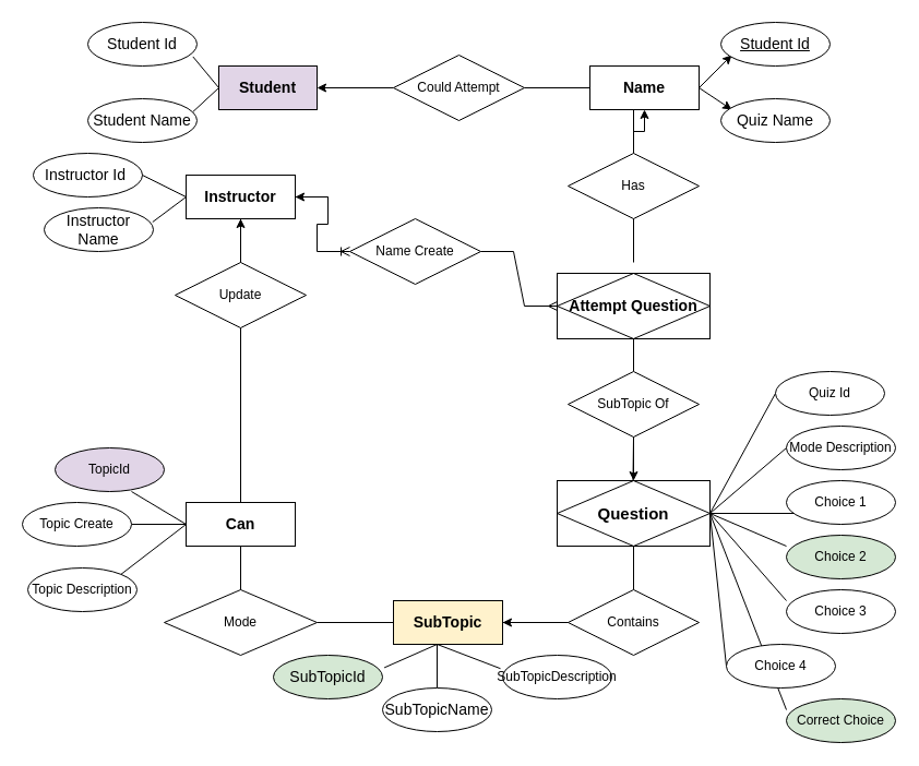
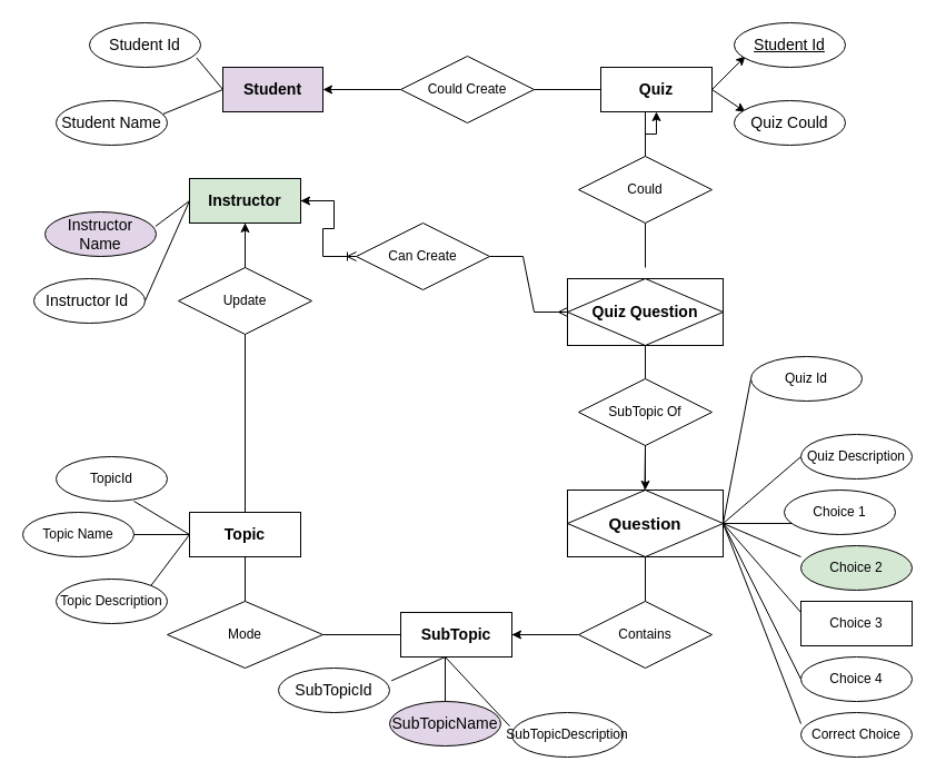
- <mxCell id="2" value="Could Attempt" style="shape=rhombus;perimeter=rhombusPerimeter;whiteSpace=wrap;html=1;align=center;" parent="1" vertex="1"><mxGeometry x="360" y="50" width="120" height="60" as="geometry" /></mxCell>
+ <mxCell id="2" value="Could Create" style="shape=rhombus;perimeter=rhombusPerimeter;whiteSpace=wrap;html=1;align=center;" parent="1" vertex="1"><mxGeometry x="360" y="50" width="120" height="60" as="geometry" /></mxCell>
- <mxCell id="5" value="&lt;b&gt;&lt;font style=&quot;font-size: 14px;&quot;&gt;Name&lt;/font&gt;&lt;/b&gt;" style="whiteSpace=wrap;html=1;align=center;" parent="1" vertex="1"><mxGeometry x="540" y="60" width="100" height="40" as="geometry" /></mxCell>
+ <mxCell id="5" value="&lt;b&gt;&lt;font style=&quot;font-size: 14px;&quot;&gt;Quiz&lt;/font&gt;&lt;/b&gt;" style="whiteSpace=wrap;html=1;align=center;" parent="1" vertex="1"><mxGeometry x="540" y="60" width="100" height="40" as="geometry" /></mxCell>
- <mxCell id="11" value="&lt;font style=&quot;font-size: 14px;&quot;&gt;Student Name&lt;/font&gt;" style="ellipse;whiteSpace=wrap;html=1;align=center;" parent="1" vertex="1"><mxGeometry x="80" y="90" width="100" height="40" as="geometry" /></mxCell>
+ <mxCell id="11" value="&lt;font style=&quot;font-size: 14px;&quot;&gt;Student Name&lt;/font&gt;" style="ellipse;whiteSpace=wrap;html=1;align=center;" parent="1" vertex="1"><mxGeometry x="50" y="90" width="100" height="40" as="geometry" /></mxCell>
- <mxCell id="9" value="&lt;font style=&quot;font-size: 14px;&quot;&gt;Quiz Name&lt;/font&gt;" style="ellipse;whiteSpace=wrap;html=1;align=center;" parent="1" vertex="1"><mxGeometry x="660" y="90" width="100" height="40" as="geometry" /></mxCell>
+ <mxCell id="9" value="&lt;font style=&quot;font-size: 14px;&quot;&gt;Quiz Could&lt;/font&gt;" style="ellipse;whiteSpace=wrap;html=1;align=center;" parent="1" vertex="1"><mxGeometry x="660" y="90" width="100" height="40" as="geometry" /></mxCell>
- <mxCell id="25" value="&lt;font style=&quot;font-size: 14px;&quot;&gt;Instructor Id&amp;nbsp;&lt;/font&gt;" style="ellipse;whiteSpace=wrap;html=1;align=center;" parent="1" vertex="1"><mxGeometry x="30" y="140" width="100" height="40" as="geometry" /></mxCell>
+ <mxCell id="25" value="&lt;font style=&quot;font-size: 14px;&quot;&gt;Instructor Id&amp;nbsp;&lt;/font&gt;" style="ellipse;whiteSpace=wrap;html=1;align=center;" parent="1" vertex="1"><mxGeometry x="30" y="250" width="100" height="40" as="geometry" /></mxCell>
- <mxCell id="14" value="Has" style="shape=rhombus;perimeter=rhombusPerimeter;whiteSpace=wrap;html=1;align=center;" parent="1" vertex="1"><mxGeometry x="520" y="140" width="120" height="60" as="geometry" /></mxCell>
+ <mxCell id="14" value="Could" style="shape=rhombus;perimeter=rhombusPerimeter;whiteSpace=wrap;html=1;align=center;" parent="1" vertex="1"><mxGeometry x="520" y="140" width="120" height="60" as="geometry" /></mxCell>
- <mxCell id="24" value="&lt;b&gt;&lt;font style=&quot;font-size: 14px;&quot;&gt;Instructor&lt;/font&gt;&lt;/b&gt;" style="whiteSpace=wrap;html=1;align=center;" parent="1" vertex="1"><mxGeometry x="170" y="160" width="100" height="40" as="geometry" /></mxCell>
+ <mxCell id="24" value="&lt;b&gt;&lt;font style=&quot;font-size: 14px;&quot;&gt;Instructor&lt;/font&gt;&lt;/b&gt;" style="whiteSpace=wrap;html=1;align=center;fillColor=#d5e8d4;" parent="1" vertex="1"><mxGeometry x="170" y="160" width="100" height="40" as="geometry" /></mxCell>
- <mxCell id="26" value="&lt;font style=&quot;font-size: 14px;&quot;&gt;Instructor Name&lt;/font&gt;" style="ellipse;whiteSpace=wrap;html=1;align=center;" parent="1" vertex="1"><mxGeometry x="40" y="190" width="100" height="40" as="geometry" /></mxCell>
+ <mxCell id="26" value="&lt;font style=&quot;font-size: 14px;&quot;&gt;Instructor Name&lt;/font&gt;" style="ellipse;whiteSpace=wrap;html=1;align=center;fillColor=#e1d5e7;" parent="1" vertex="1"><mxGeometry x="40" y="190" width="100" height="40" as="geometry" /></mxCell>
- <mxCell id="22" value="Name Create" style="shape=rhombus;perimeter=rhombusPerimeter;whiteSpace=wrap;html=1;align=center;" parent="1" vertex="1"><mxGeometry x="320" y="200" width="120" height="60" as="geometry" /></mxCell>
+ <mxCell id="22" value="Can Create" style="shape=rhombus;perimeter=rhombusPerimeter;whiteSpace=wrap;html=1;align=center;" parent="1" vertex="1"><mxGeometry x="320" y="200" width="120" height="60" as="geometry" /></mxCell>
- <mxCell id="16" value="&lt;font style=&quot;font-size: 14px;&quot;&gt;&lt;b&gt;Attempt Question&lt;/b&gt;&lt;/font&gt;" style="shape=associativeEntity;whiteSpace=wrap;html=1;align=center;" parent="1" vertex="1"><mxGeometry x="510" y="250" width="140" height="60" as="geometry" /></mxCell>
+ <mxCell id="16" value="&lt;font style=&quot;font-size: 14px;&quot;&gt;&lt;b&gt;Quiz Question&lt;/b&gt;&lt;/font&gt;" style="shape=associativeEntity;whiteSpace=wrap;html=1;align=center;" parent="1" vertex="1"><mxGeometry x="510" y="250" width="140" height="60" as="geometry" /></mxCell>
- <mxCell id="42" value="Quiz Id" style="ellipse;whiteSpace=wrap;html=1;align=center;" parent="1" vertex="1"><mxGeometry x="710" y="340" width="100" height="40" as="geometry" /></mxCell>
+ <mxCell id="42" value="Quiz Id" style="ellipse;whiteSpace=wrap;html=1;align=center;" parent="1" vertex="1"><mxGeometry x="675" y="320" width="100" height="40" as="geometry" /></mxCell>
- <mxCell id="43" value="Mode Description" style="ellipse;whiteSpace=wrap;html=1;align=center;" parent="1" vertex="1"><mxGeometry x="720" y="390" width="100" height="40" as="geometry" /></mxCell>
+ <mxCell id="43" value="Quiz Description" style="ellipse;whiteSpace=wrap;html=1;align=center;" parent="1" vertex="1"><mxGeometry x="720" y="390" width="100" height="40" as="geometry" /></mxCell>
- <mxCell id="60" value="TopicId" style="ellipse;whiteSpace=wrap;html=1;align=center;fillColor=#e1d5e7;" parent="1" vertex="1"><mxGeometry x="50" y="410" width="100" height="40" as="geometry" /></mxCell>
+ <mxCell id="60" value="TopicId" style="ellipse;whiteSpace=wrap;html=1;align=center;" parent="1" vertex="1"><mxGeometry x="50" y="410" width="100" height="40" as="geometry" /></mxCell>
- <mxCell id="44" value="Choice 1" style="ellipse;whiteSpace=wrap;html=1;align=center;" parent="1" vertex="1"><mxGeometry x="720" y="440" width="100" height="40" as="geometry" /></mxCell>
+ <mxCell id="44" value="Choice 1" style="ellipse;whiteSpace=wrap;html=1;align=center;" parent="1" vertex="1"><mxGeometry x="705" y="440" width="100" height="40" as="geometry" /></mxCell>
- <mxCell id="62" value="Topic Create" style="ellipse;whiteSpace=wrap;html=1;align=center;" parent="1" vertex="1"><mxGeometry x="20" y="460" width="100" height="40" as="geometry" /></mxCell>
+ <mxCell id="62" value="Topic Name" style="ellipse;whiteSpace=wrap;html=1;align=center;" parent="1" vertex="1"><mxGeometry x="20" y="460" width="100" height="40" as="geometry" /></mxCell>
- <mxCell id="57" value="&lt;b&gt;&lt;font style=&quot;font-size: 14px;&quot;&gt;Can&lt;/font&gt;&lt;/b&gt;" style="whiteSpace=wrap;html=1;align=center;" parent="1" vertex="1"><mxGeometry x="170" y="460" width="100" height="40" as="geometry" /></mxCell>
+ <mxCell id="57" value="&lt;b&gt;&lt;font style=&quot;font-size: 14px;&quot;&gt;Topic&lt;/font&gt;&lt;/b&gt;" style="whiteSpace=wrap;html=1;align=center;" parent="1" vertex="1"><mxGeometry x="170" y="460" width="100" height="40" as="geometry" /></mxCell>
- <mxCell id="63" value="Topic Description" style="ellipse;whiteSpace=wrap;html=1;align=center;" parent="1" vertex="1"><mxGeometry x="25" y="520" width="100" height="40" as="geometry" /></mxCell>
+ <mxCell id="63" value="Topic Description" style="ellipse;whiteSpace=wrap;html=1;align=center;" parent="1" vertex="1"><mxGeometry x="50" y="520" width="100" height="40" as="geometry" /></mxCell>
- <mxCell id="46" value="Choice 3" style="ellipse;whiteSpace=wrap;html=1;align=center;" parent="1" vertex="1"><mxGeometry x="720" y="540" width="100" height="40" as="geometry" /></mxCell>
+ <mxCell id="46" value="Choice 3" style="whiteSpace=wrap;html=1;align=center;rounded=0;" parent="1" vertex="1"><mxGeometry x="720" y="540" width="100" height="40" as="geometry" /></mxCell>
- <mxCell id="33" value="&lt;b&gt;&lt;font style=&quot;font-size: 14px;&quot;&gt;SubTopic&lt;/font&gt;&lt;/b&gt;" style="whiteSpace=wrap;html=1;align=center;fillColor=#fff2cc;" parent="1" vertex="1"><mxGeometry x="360" y="550" width="100" height="40" as="geometry" /></mxCell>
+ <mxCell id="33" value="&lt;b&gt;&lt;font style=&quot;font-size: 14px;&quot;&gt;SubTopic&lt;/font&gt;&lt;/b&gt;" style="whiteSpace=wrap;html=1;align=center;" parent="1" vertex="1"><mxGeometry x="360" y="550" width="100" height="40" as="geometry" /></mxCell>
- <mxCell id="47" value="Choice 4" style="ellipse;whiteSpace=wrap;html=1;align=center;" parent="1" vertex="1"><mxGeometry x="665" y="590" width="100" height="40" as="geometry" /></mxCell>
+ <mxCell id="47" value="Choice 4" style="ellipse;whiteSpace=wrap;html=1;align=center;" parent="1" vertex="1"><mxGeometry x="720" y="590" width="100" height="40" as="geometry" /></mxCell>
- <mxCell id="50" value="&lt;font style=&quot;font-size: 14px;&quot;&gt;SubTopicId&lt;/font&gt;" style="ellipse;whiteSpace=wrap;html=1;align=center;fillColor=#d5e8d4;" parent="1" vertex="1"><mxGeometry x="250" y="600" width="100" height="40" as="geometry" /></mxCell>
+ <mxCell id="50" value="&lt;font style=&quot;font-size: 14px;&quot;&gt;SubTopicId&lt;/font&gt;" style="ellipse;whiteSpace=wrap;html=1;align=center;" parent="1" vertex="1"><mxGeometry x="250" y="600" width="100" height="40" as="geometry" /></mxCell>
- <mxCell id="51" value="SubTopicDescription" style="ellipse;whiteSpace=wrap;html=1;align=center;" parent="1" vertex="1"><mxGeometry x="460" y="600" width="100" height="40" as="geometry" /></mxCell>
+ <mxCell id="51" value="SubTopicDescription" style="ellipse;whiteSpace=wrap;html=1;align=center;" parent="1" vertex="1"><mxGeometry x="460" y="640" width="100" height="40" as="geometry" /></mxCell>
- <mxCell id="49" value="&lt;font style=&quot;font-size: 14px;&quot;&gt;SubTopicName&lt;/font&gt;" style="ellipse;whiteSpace=wrap;html=1;align=center;" parent="1" vertex="1"><mxGeometry x="350" y="630" width="100" height="40" as="geometry" /></mxCell>
+ <mxCell id="49" value="&lt;font style=&quot;font-size: 14px;&quot;&gt;SubTopicName&lt;/font&gt;" style="ellipse;whiteSpace=wrap;html=1;align=center;fillColor=#e1d5e7;" parent="1" vertex="1"><mxGeometry x="350" y="630" width="100" height="40" as="geometry" /></mxCell>
- <mxCell id="48" value="Correct Choice" style="ellipse;whiteSpace=wrap;html=1;align=center;fillColor=#d5e8d4;" parent="1" vertex="1"><mxGeometry x="720" y="640" width="100" height="40" as="geometry" /></mxCell>
+ <mxCell id="48" value="Correct Choice" style="ellipse;whiteSpace=wrap;html=1;align=center;" parent="1" vertex="1"><mxGeometry x="720" y="640" width="100" height="40" as="geometry" /></mxCell>
